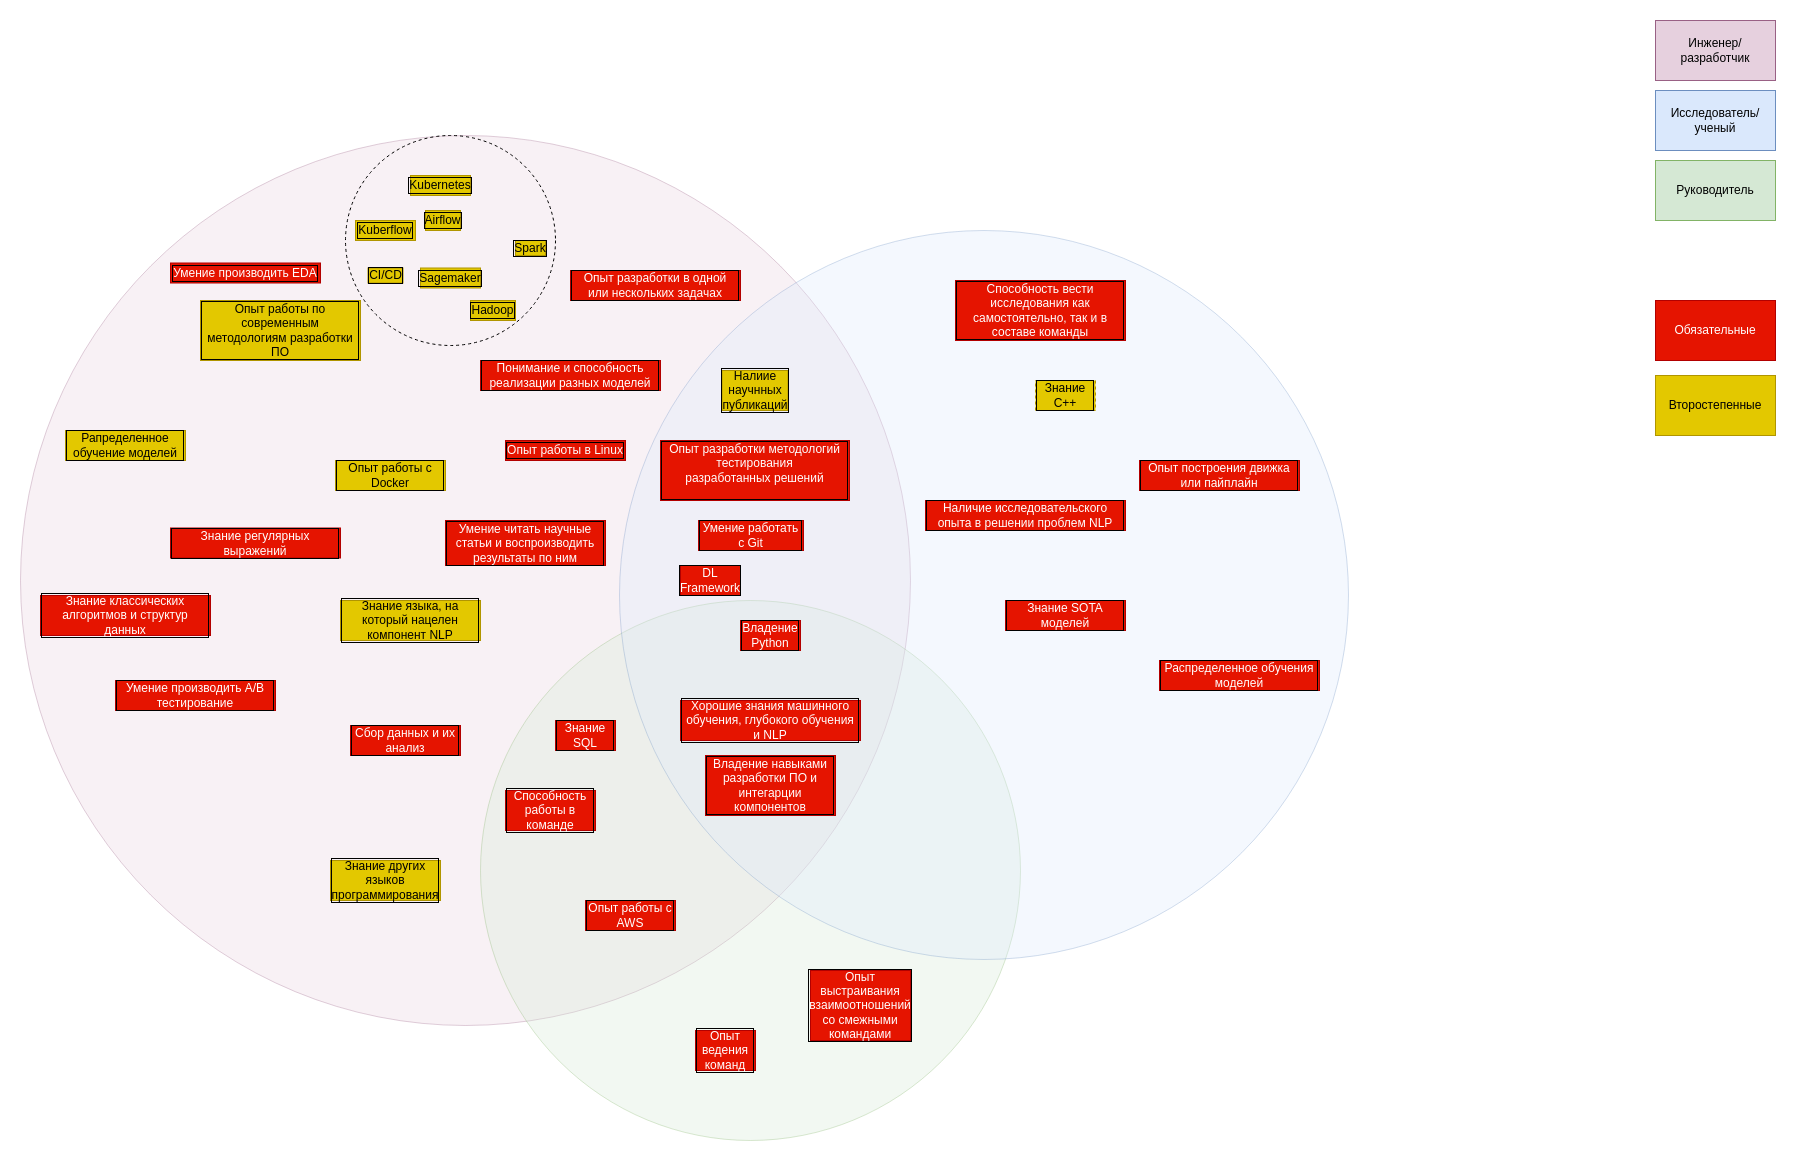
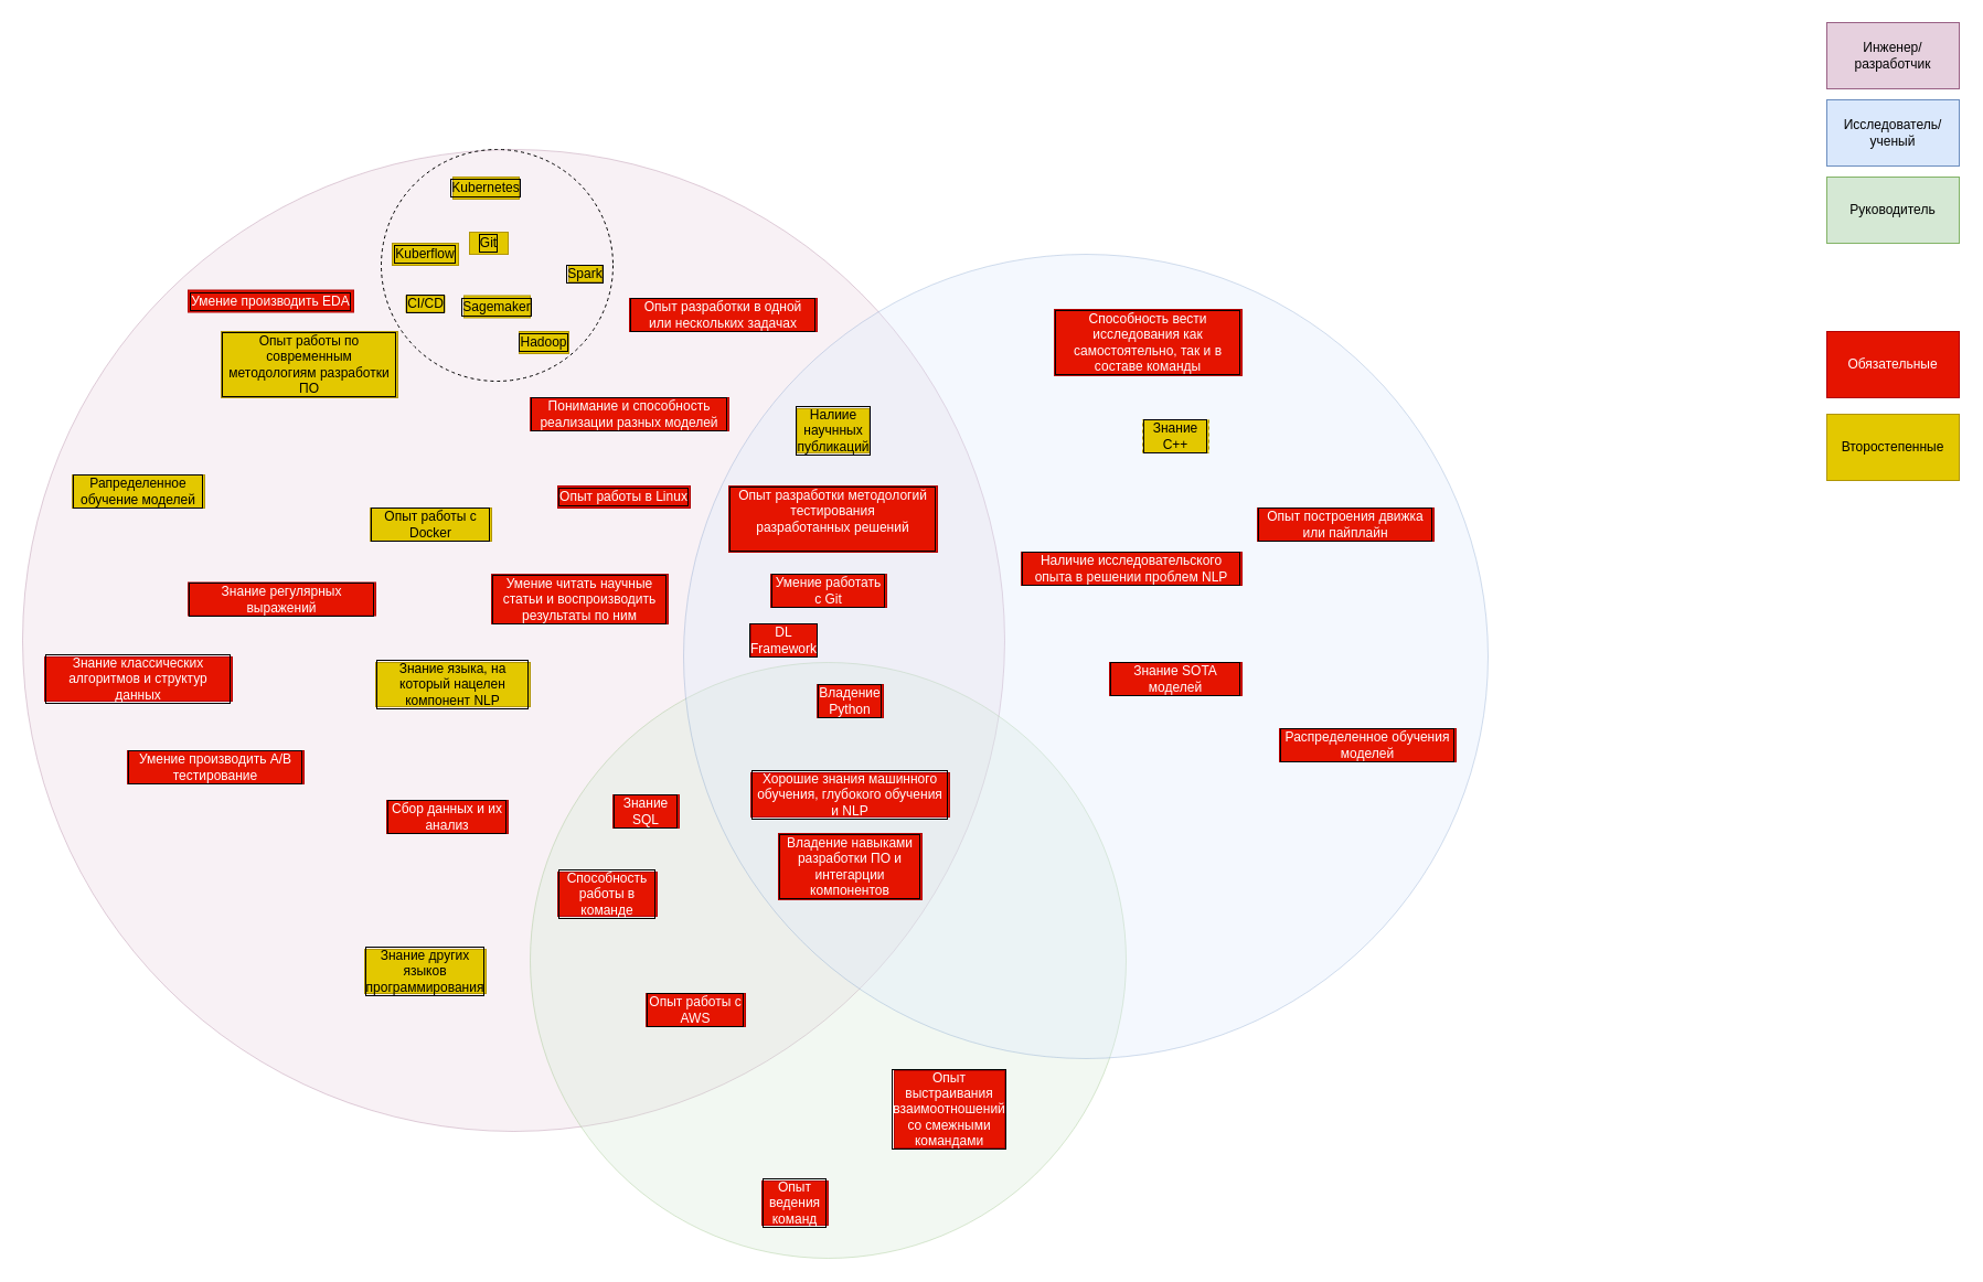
- <mxCell id="41" value="Kubernetes" style="text;strokeColor=#B09500;fillColor=#e3c800;align=center;verticalAlign=middle;whiteSpace=wrap;rounded=0;labelBorderColor=default;fontColor=#000000;" parent="1" vertex="1"><mxGeometry x="410" y="175" width="60" height="20" as="geometry" /></mxCell>
+ <mxCell id="41" value="Kubernetes" style="text;strokeColor=#B09500;fillColor=#e3c800;align=center;verticalAlign=middle;whiteSpace=wrap;rounded=0;labelBorderColor=default;fontColor=#000000;" parent="1" vertex="1"><mxGeometry x="410" y="160" width="60" height="20" as="geometry" /></mxCell>
- <mxCell id="40" value="Airflow" style="text;strokeColor=#B09500;fillColor=#e3c800;align=center;verticalAlign=middle;whiteSpace=wrap;rounded=0;labelBorderColor=default;fontColor=#000000;" parent="1" vertex="1"><mxGeometry x="425" y="210" width="35" height="20" as="geometry" /></mxCell>
+ <mxCell id="40" value="Git" style="text;strokeColor=#B09500;fillColor=#e3c800;align=center;verticalAlign=middle;whiteSpace=wrap;rounded=0;labelBorderColor=default;fontColor=#000000;" parent="1" vertex="1"><mxGeometry x="425" y="210" width="35" height="20" as="geometry" /></mxCell>
- <mxCell id="27" value="Опыт ведения команд" style="text;strokeColor=#B20000;fillColor=#e51400;align=center;verticalAlign=middle;whiteSpace=wrap;rounded=0;labelBorderColor=default;fontColor=#ffffff;" parent="1" vertex="1"><mxGeometry x="695" y="1030" width="60" height="40" as="geometry" /></mxCell>
+ <mxCell id="27" value="Опыт ведения команд" style="text;strokeColor=#B20000;fillColor=#e51400;align=center;verticalAlign=middle;whiteSpace=wrap;rounded=0;labelBorderColor=default;fontColor=#ffffff;" parent="1" vertex="1"><mxGeometry x="690" y="1070" width="60" height="40" as="geometry" /></mxCell>
